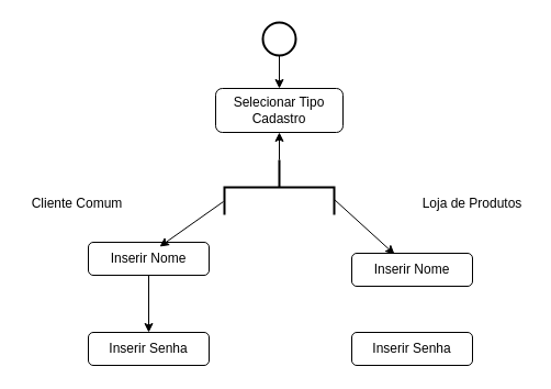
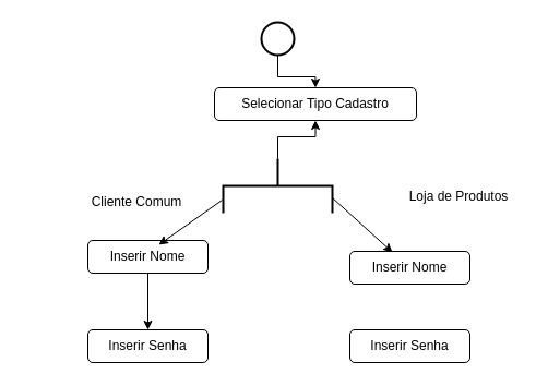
- <mxCell id="7" value="Selecionar Tipo Cadastro" style="rounded=1;whiteSpace=wrap;html=1;" vertex="1" parent="1"><mxGeometry x="196" y="80" width="116" height="40" as="geometry" /></mxCell>
+ <mxCell id="7" value="Selecionar Tipo Cadastro" style="rounded=1;whiteSpace=wrap;html=1;" vertex="1" parent="1"><mxGeometry x="196" y="80" width="185" height="30" as="geometry" /></mxCell>
- <mxCell id="14" value="Cliente Comum" style="text;html=1;align=center;verticalAlign=middle;whiteSpace=wrap;rounded=0;" vertex="1" parent="1"><mxGeometry x="20" y="170" width="100" height="30" as="geometry" /></mxCell>
+ <mxCell id="14" value="Cliente Comum" style="text;html=1;align=center;verticalAlign=middle;whiteSpace=wrap;rounded=0;" vertex="1" parent="1"><mxGeometry x="75" y="170" width="100" height="30" as="geometry" /></mxCell>
- <mxCell id="15" value="Loja de Produtos" style="text;html=1;align=center;verticalAlign=middle;whiteSpace=wrap;rounded=0;" vertex="1" parent="1"><mxGeometry x="380" y="170" width="100" height="30" as="geometry" /></mxCell>
+ <mxCell id="15" value="Loja de Produtos" style="text;html=1;align=center;verticalAlign=middle;whiteSpace=wrap;rounded=0;" vertex="1" parent="1"><mxGeometry x="370" y="165" width="100" height="30" as="geometry" /></mxCell>
